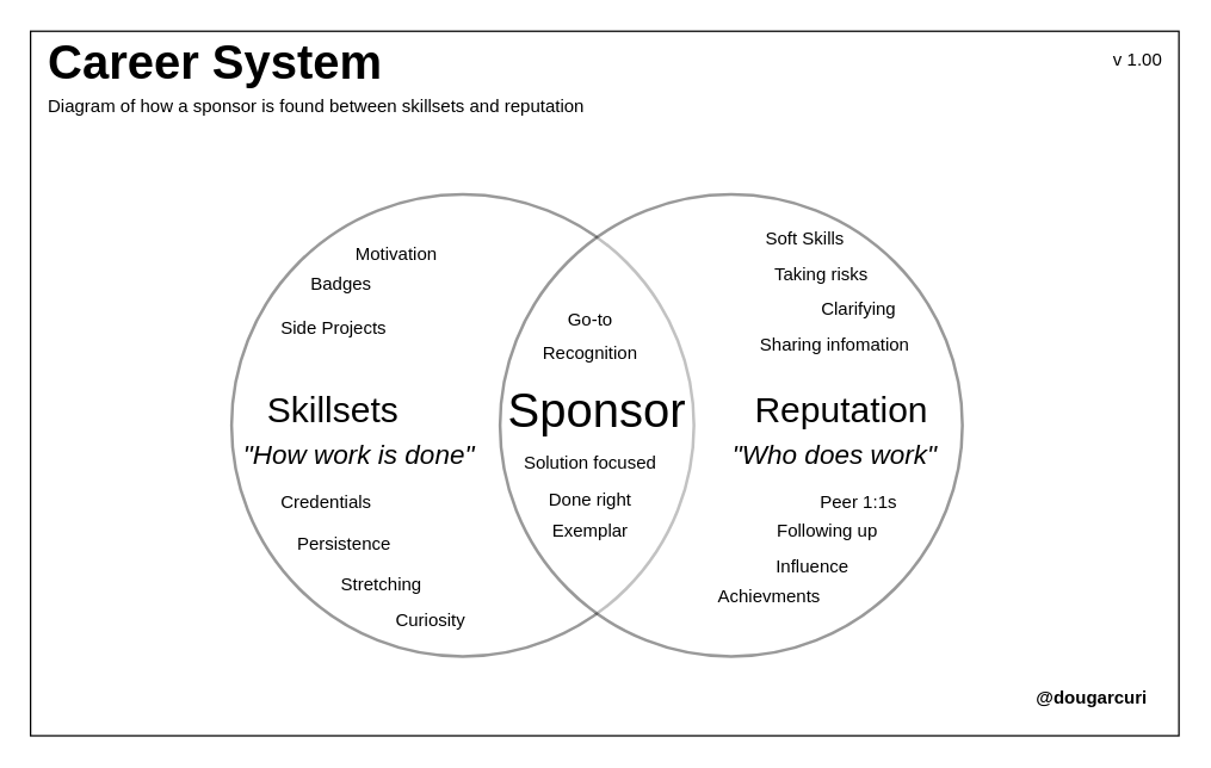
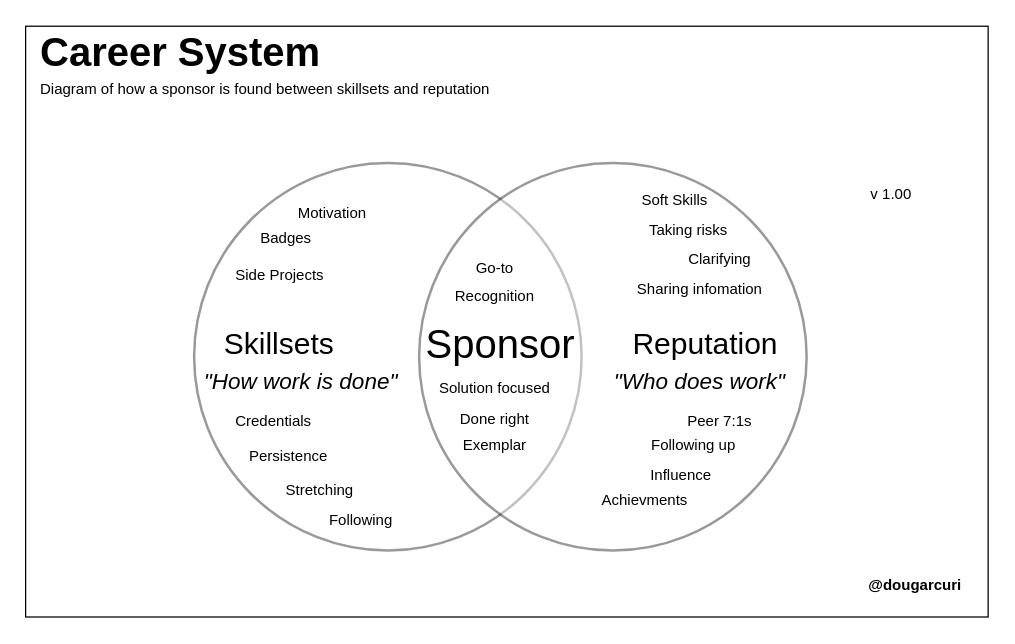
- <mxCell id="29" value="v 1.00" style="text;html=1;align=right;verticalAlign=middle;resizable=0;points=[];;autosize=1;" parent="1" vertex="1"><mxGeometry x="730" y="30.37" width="50" height="20" as="geometry" /></mxCell>
+ <mxCell id="29" value="v 1.00" style="text;html=1;align=right;verticalAlign=middle;resizable=0;points=[];;autosize=1;" parent="1" vertex="1"><mxGeometry x="680" y="145.37" width="50" height="20" as="geometry" /></mxCell>
- <mxCell id="22" value="&lt;font style=&quot;font-size: 12px;&quot;&gt;Peer 1:1s&lt;/font&gt;" style="text;html=1;align=center;verticalAlign=middle;resizable=0;points=[];autosize=1;strokeColor=none;fillColor=none;fontSize=18;fontColor=#000000;" parent="1" vertex="1"><mxGeometry x="540" y="320.37" width="70" height="30" as="geometry" /></mxCell>
+ <mxCell id="22" value="&lt;font style=&quot;font-size: 12px;&quot;&gt;Peer 7:1s&lt;/font&gt;" style="text;html=1;align=center;verticalAlign=middle;resizable=0;points=[];autosize=1;strokeColor=none;fillColor=none;fontSize=18;fontColor=#000000;" parent="1" vertex="1"><mxGeometry x="540" y="320.37" width="70" height="30" as="geometry" /></mxCell>
- <mxCell id="33" value="&lt;font style=&quot;font-size: 12px;&quot;&gt;Curiosity&lt;/font&gt;" style="text;html=1;align=center;verticalAlign=middle;resizable=0;points=[];autosize=1;strokeColor=none;fillColor=none;fontSize=18;fontColor=#000000;" parent="1" vertex="1"><mxGeometry x="257.91" y="399.37" width="60" height="30" as="geometry" /></mxCell>
+ <mxCell id="33" value="&lt;font style=&quot;font-size: 12px;&quot;&gt;Following&lt;/font&gt;" style="text;html=1;align=center;verticalAlign=middle;resizable=0;points=[];autosize=1;strokeColor=none;fillColor=none;fontSize=18;fontColor=#000000;" parent="1" vertex="1"><mxGeometry x="257.91" y="399.37" width="60" height="30" as="geometry" /></mxCell>
